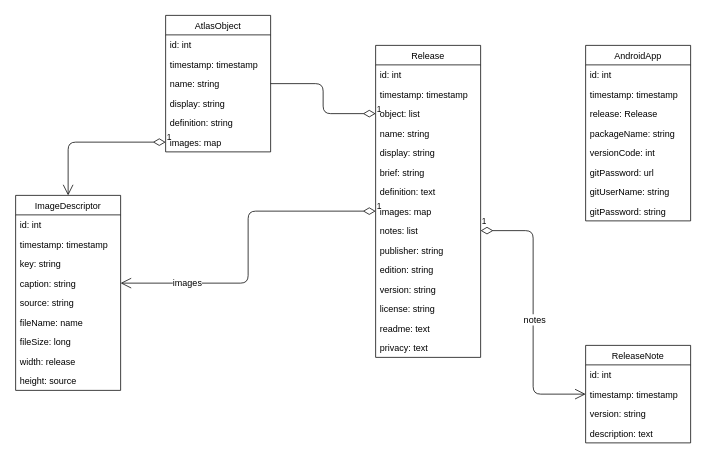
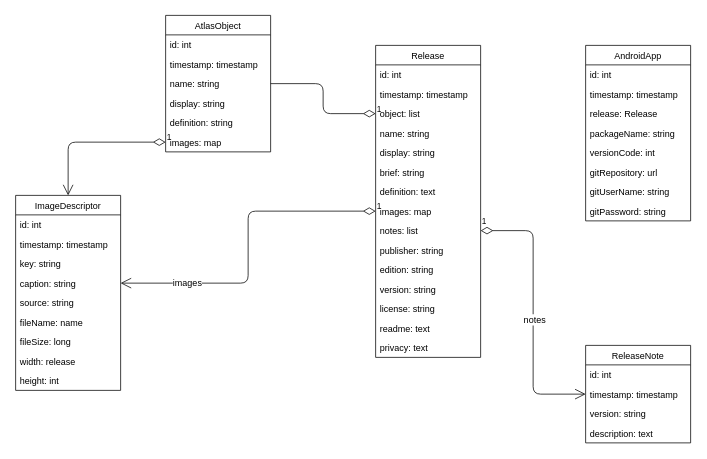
- <mxCell id="40" value="gitPassword: url" style="text;strokeColor=none;fillColor=none;align=left;verticalAlign=top;spacingLeft=4;spacingRight=4;overflow=hidden;rotatable=0;points=[[0,0.5],[1,0.5]];portConstraint=eastwest;" parent="34" vertex="1"><mxGeometry y="156" width="140" height="26" as="geometry" /></mxCell>
+ <mxCell id="40" value="gitRepository: url" style="text;strokeColor=none;fillColor=none;align=left;verticalAlign=top;spacingLeft=4;spacingRight=4;overflow=hidden;rotatable=0;points=[[0,0.5],[1,0.5]];portConstraint=eastwest;" parent="34" vertex="1"><mxGeometry y="156" width="140" height="26" as="geometry" /></mxCell>
- <mxCell id="17" value="height: source" style="text;strokeColor=none;fillColor=none;align=left;verticalAlign=top;spacingLeft=4;spacingRight=4;overflow=hidden;rotatable=0;points=[[0,0.5],[1,0.5]];portConstraint=eastwest;" parent="8" vertex="1"><mxGeometry y="234" width="140" height="26" as="geometry" /></mxCell>
+ <mxCell id="17" value="height: int" style="text;strokeColor=none;fillColor=none;align=left;verticalAlign=top;spacingLeft=4;spacingRight=4;overflow=hidden;rotatable=0;points=[[0,0.5],[1,0.5]];portConstraint=eastwest;" parent="8" vertex="1"><mxGeometry y="234" width="140" height="26" as="geometry" /></mxCell>
